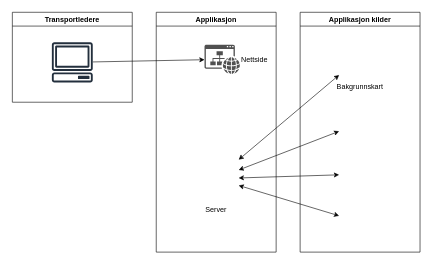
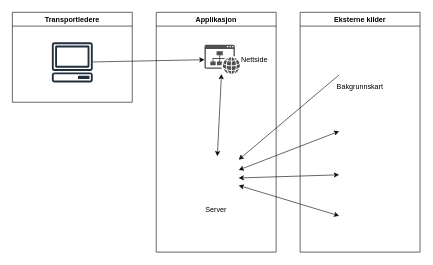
- <mxCell id="9" value="Applikasjon kilder" style="swimlane;whiteSpace=wrap;html=1;expand=1;collapsible=0;" vertex="1" parent="1"><mxGeometry x="500" y="20" width="200" height="400" as="geometry" /></mxCell>
+ <mxCell id="9" value="Eksterne kilder" style="swimlane;whiteSpace=wrap;html=1;expand=1;collapsible=0;" vertex="1" parent="1"><mxGeometry x="500" y="20" width="200" height="400" as="geometry" /></mxCell>
- <mxCell id="15" value="" style="endArrow=classic;startArrow=classic;html=1;rounded=0;" edge="1" parent="1" source="5" target="13"><mxGeometry width="50" height="50" relative="1" as="geometry"><mxPoint x="550" y="285" as="sourcePoint" /><mxPoint x="600" y="235" as="targetPoint" /></mxGeometry></mxCell>
+ <mxCell id="15" value="" style="endArrow=none;startArrow=classic;html=1;rounded=0;" edge="1" parent="1" source="5" target="13"><mxGeometry width="50" height="50" relative="1" as="geometry"><mxPoint x="550" y="285" as="sourcePoint" /><mxPoint x="600" y="235" as="targetPoint" /></mxGeometry></mxCell>
+ <mxCell id="6" value="" style="endArrow=classic;startArrow=classic;html=1;rounded=0;" edge="1" parent="3" source="5" target="4"><mxGeometry width="50" height="50" relative="1" as="geometry"><mxPoint x="79.5" y="210" as="sourcePoint" /><mxPoint x="129.5" y="160" as="targetPoint" /></mxGeometry></mxCell>
